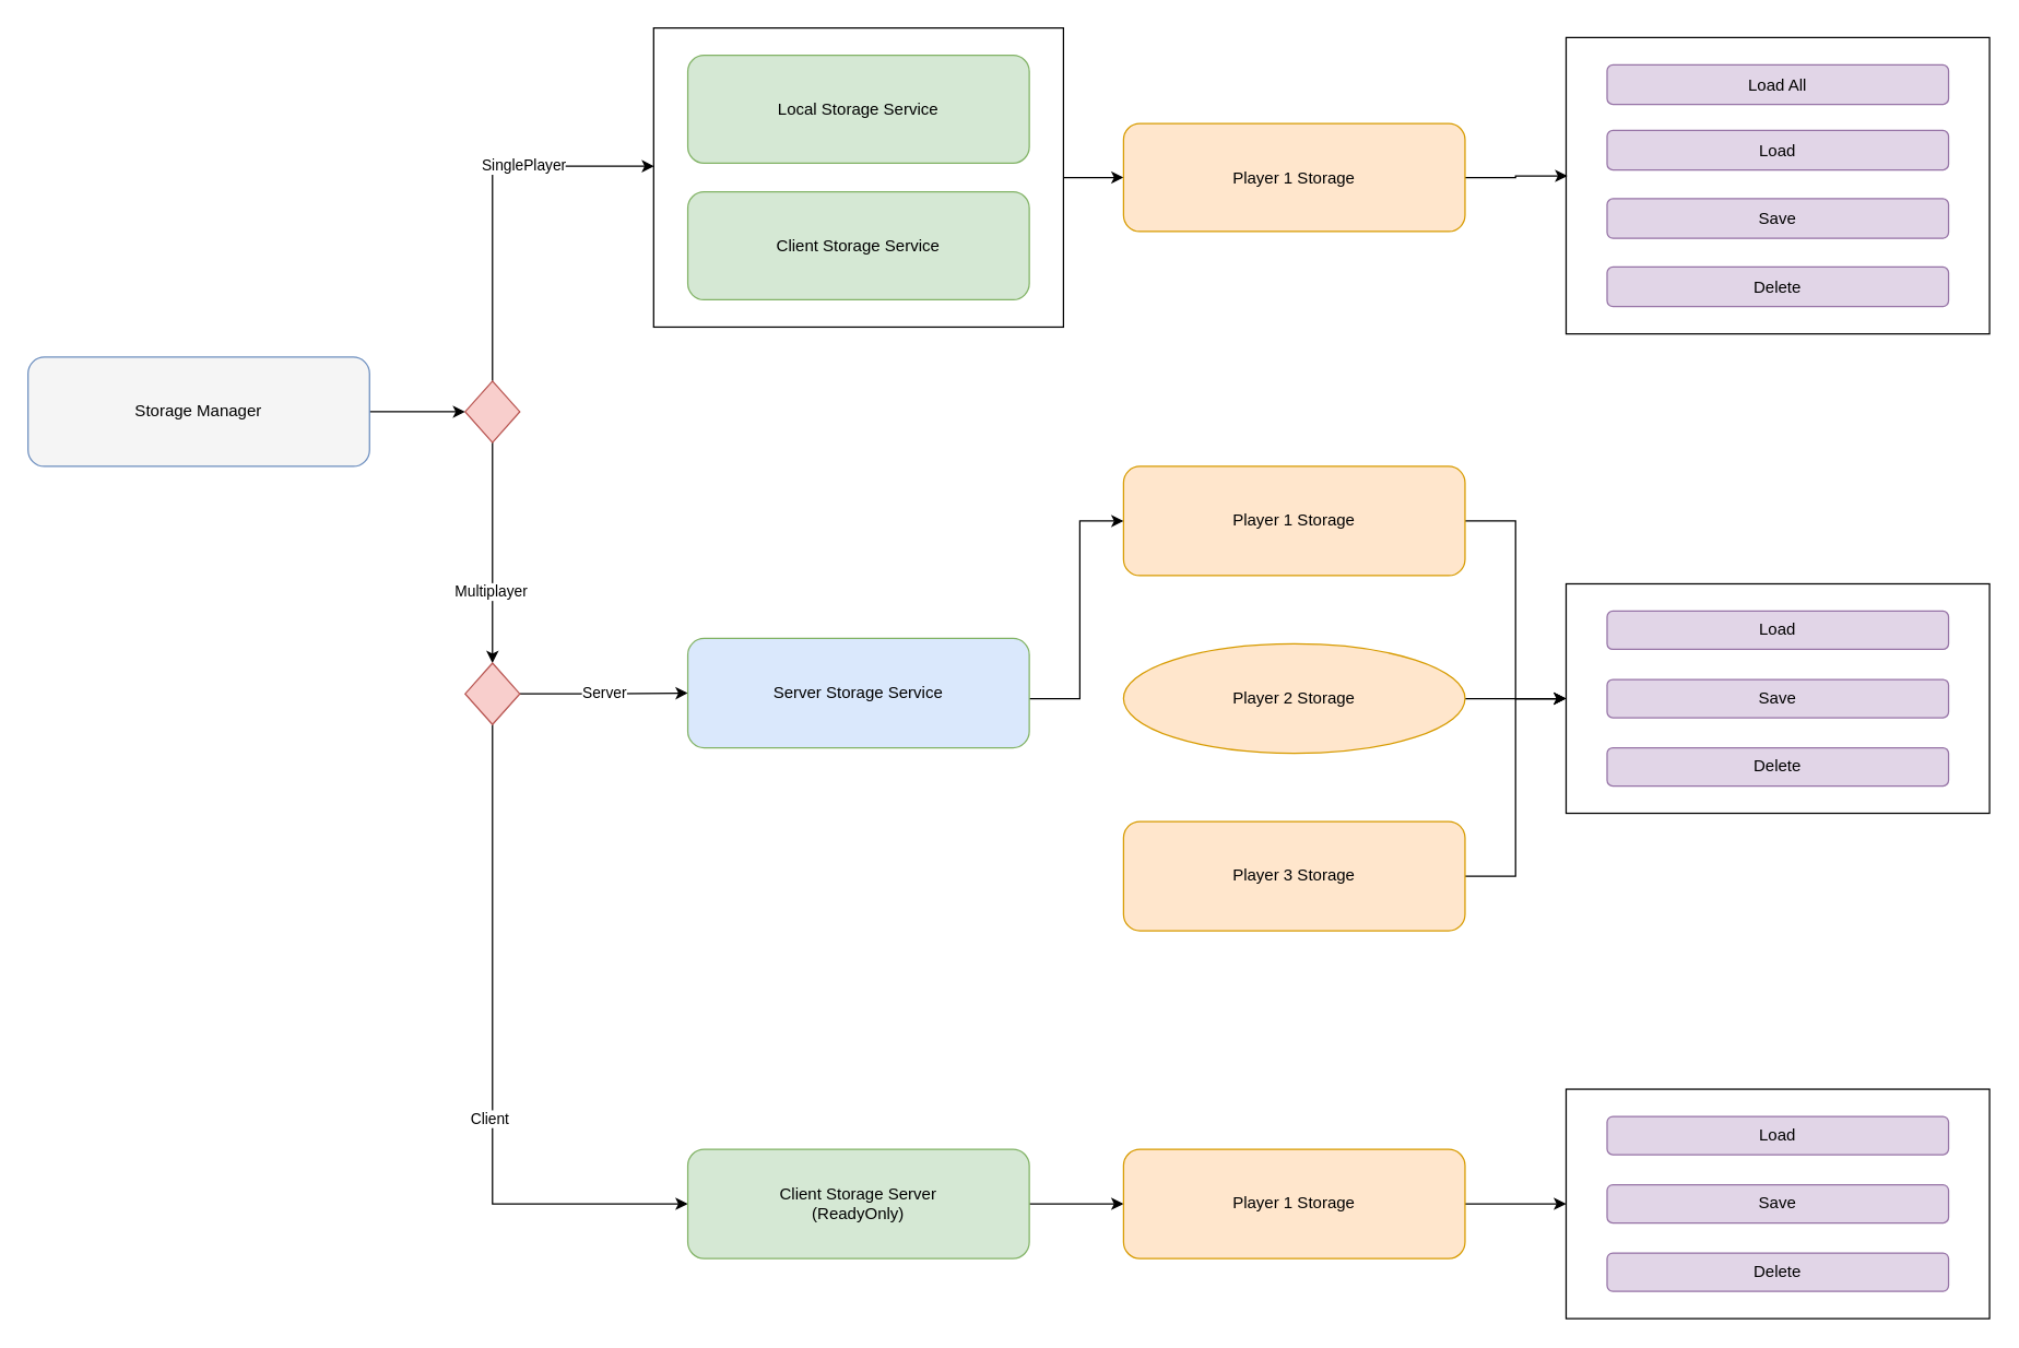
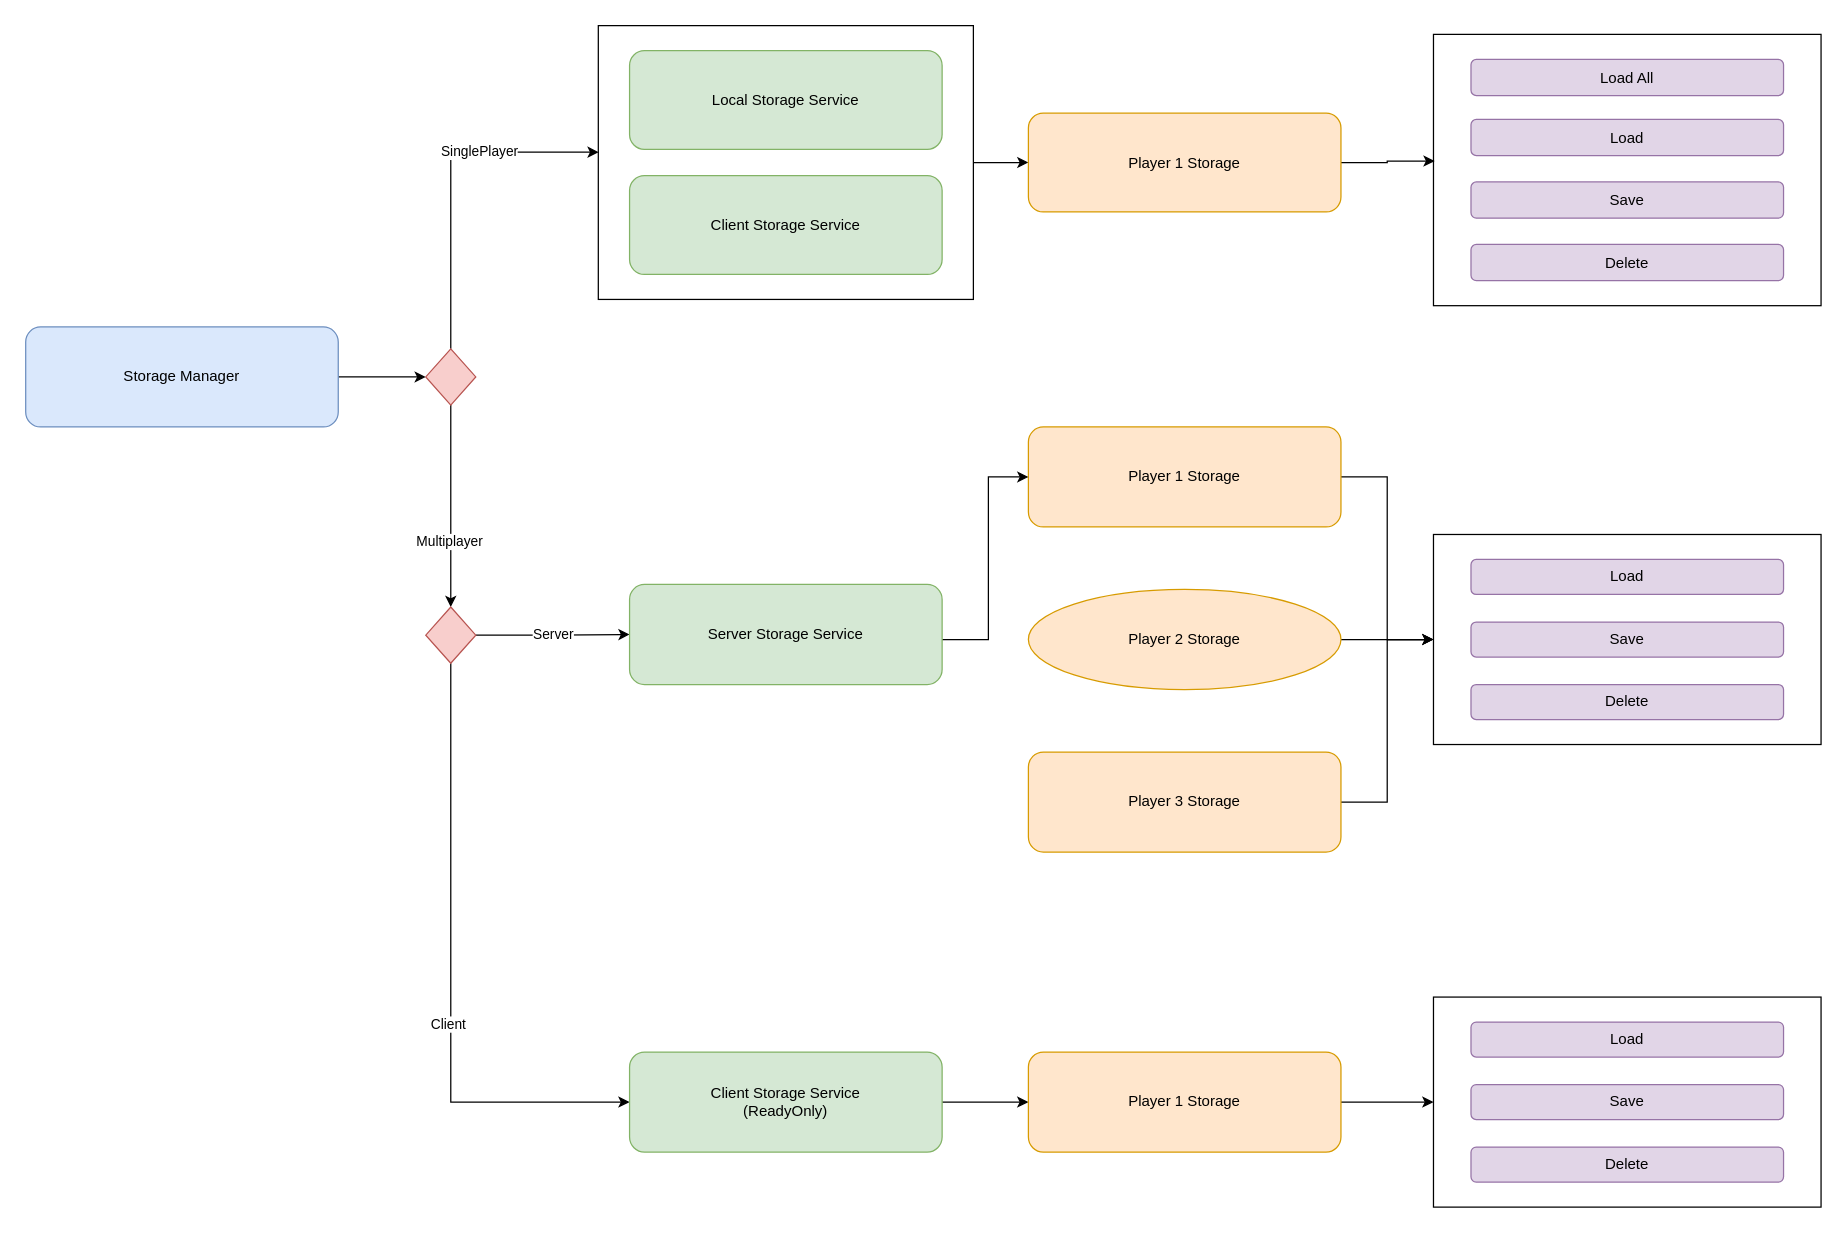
- <mxCell id="8" value="Storage Manager&lt;br&gt;" style="rounded=1;whiteSpace=wrap;html=1;fillColor=#f5f5f5;strokeColor=#6c8ebf;" vertex="1" parent="1"><mxGeometry x="20" y="261" width="250" height="80" as="geometry" /></mxCell>
+ <mxCell id="8" value="Storage Manager&lt;br&gt;" style="rounded=1;whiteSpace=wrap;html=1;fillColor=#dae8fc;strokeColor=#6c8ebf;" vertex="1" parent="1"><mxGeometry x="20" y="261" width="250" height="80" as="geometry" /></mxCell>
- <mxCell id="27" value="Server Storage Service" style="rounded=1;whiteSpace=wrap;html=1;fillColor=#dae8fc;strokeColor=#82b366;" vertex="1" parent="1"><mxGeometry x="503" y="467" width="250" height="80" as="geometry" /></mxCell>
+ <mxCell id="27" value="Server Storage Service" style="rounded=1;whiteSpace=wrap;html=1;fillColor=#d5e8d4;strokeColor=#82b366;" vertex="1" parent="1"><mxGeometry x="503" y="467" width="250" height="80" as="geometry" /></mxCell>
- <mxCell id="29" value="Client Storage Server &lt;br&gt;(ReadyOnly)" style="rounded=1;whiteSpace=wrap;html=1;fillColor=#d5e8d4;strokeColor=#82b366;" vertex="1" parent="1"><mxGeometry x="503" y="841" width="250" height="80" as="geometry" /></mxCell>
+ <mxCell id="29" value="Client Storage Service &lt;br&gt;(ReadyOnly)" style="rounded=1;whiteSpace=wrap;html=1;fillColor=#d5e8d4;strokeColor=#82b366;" vertex="1" parent="1"><mxGeometry x="503" y="841" width="250" height="80" as="geometry" /></mxCell>
